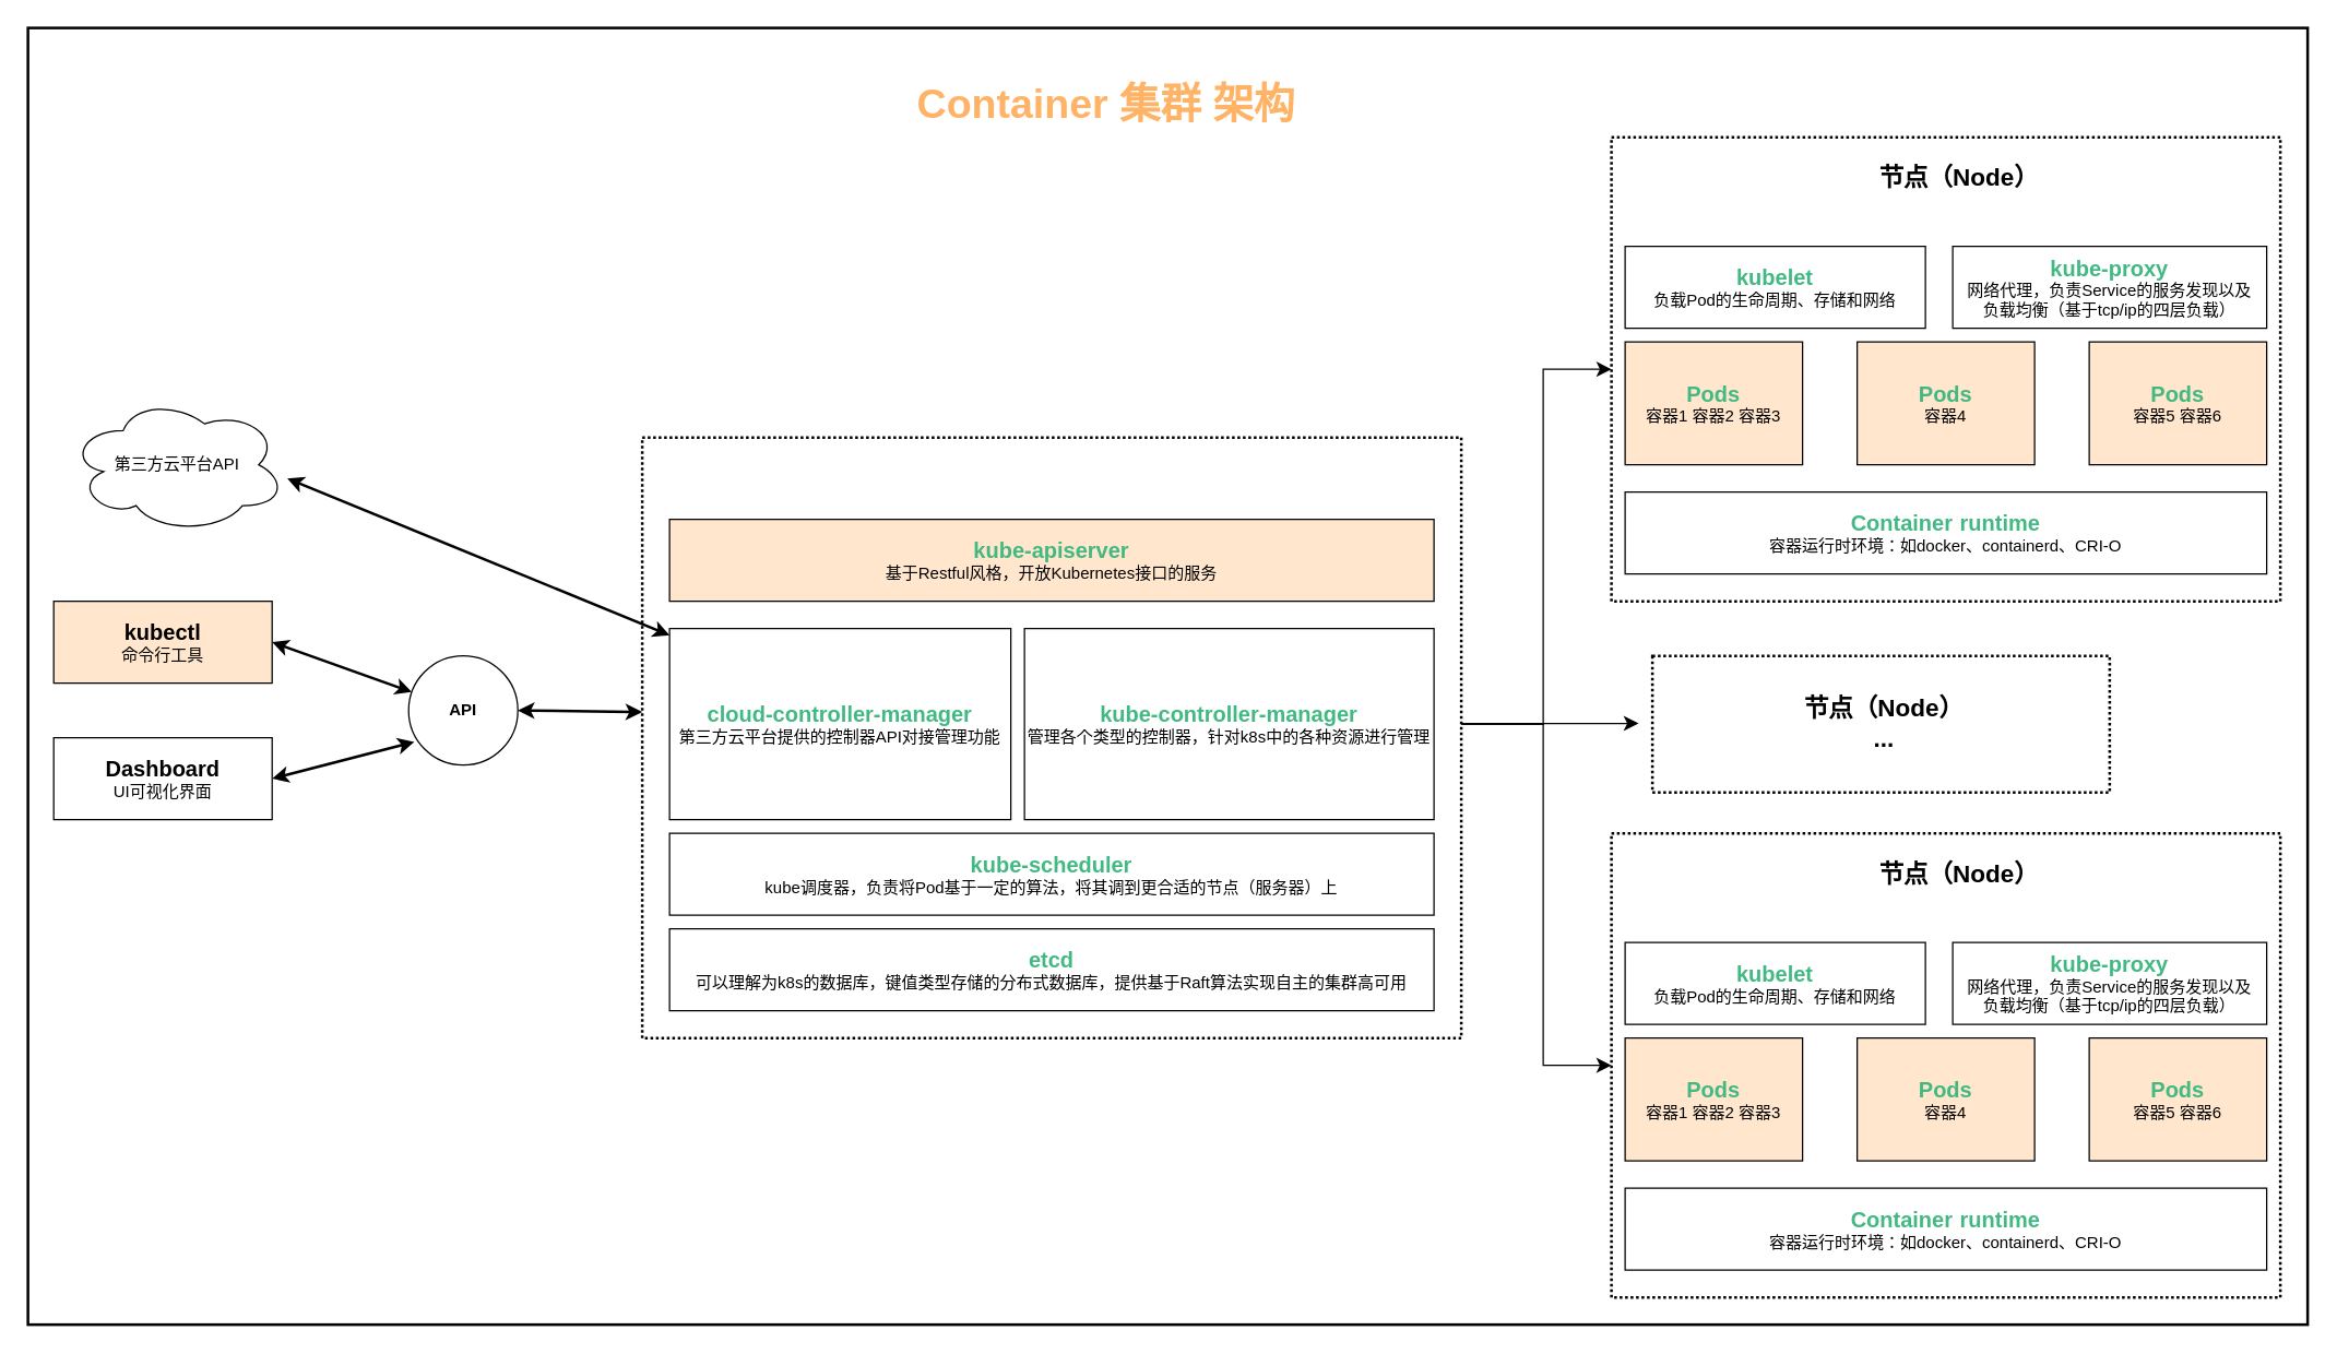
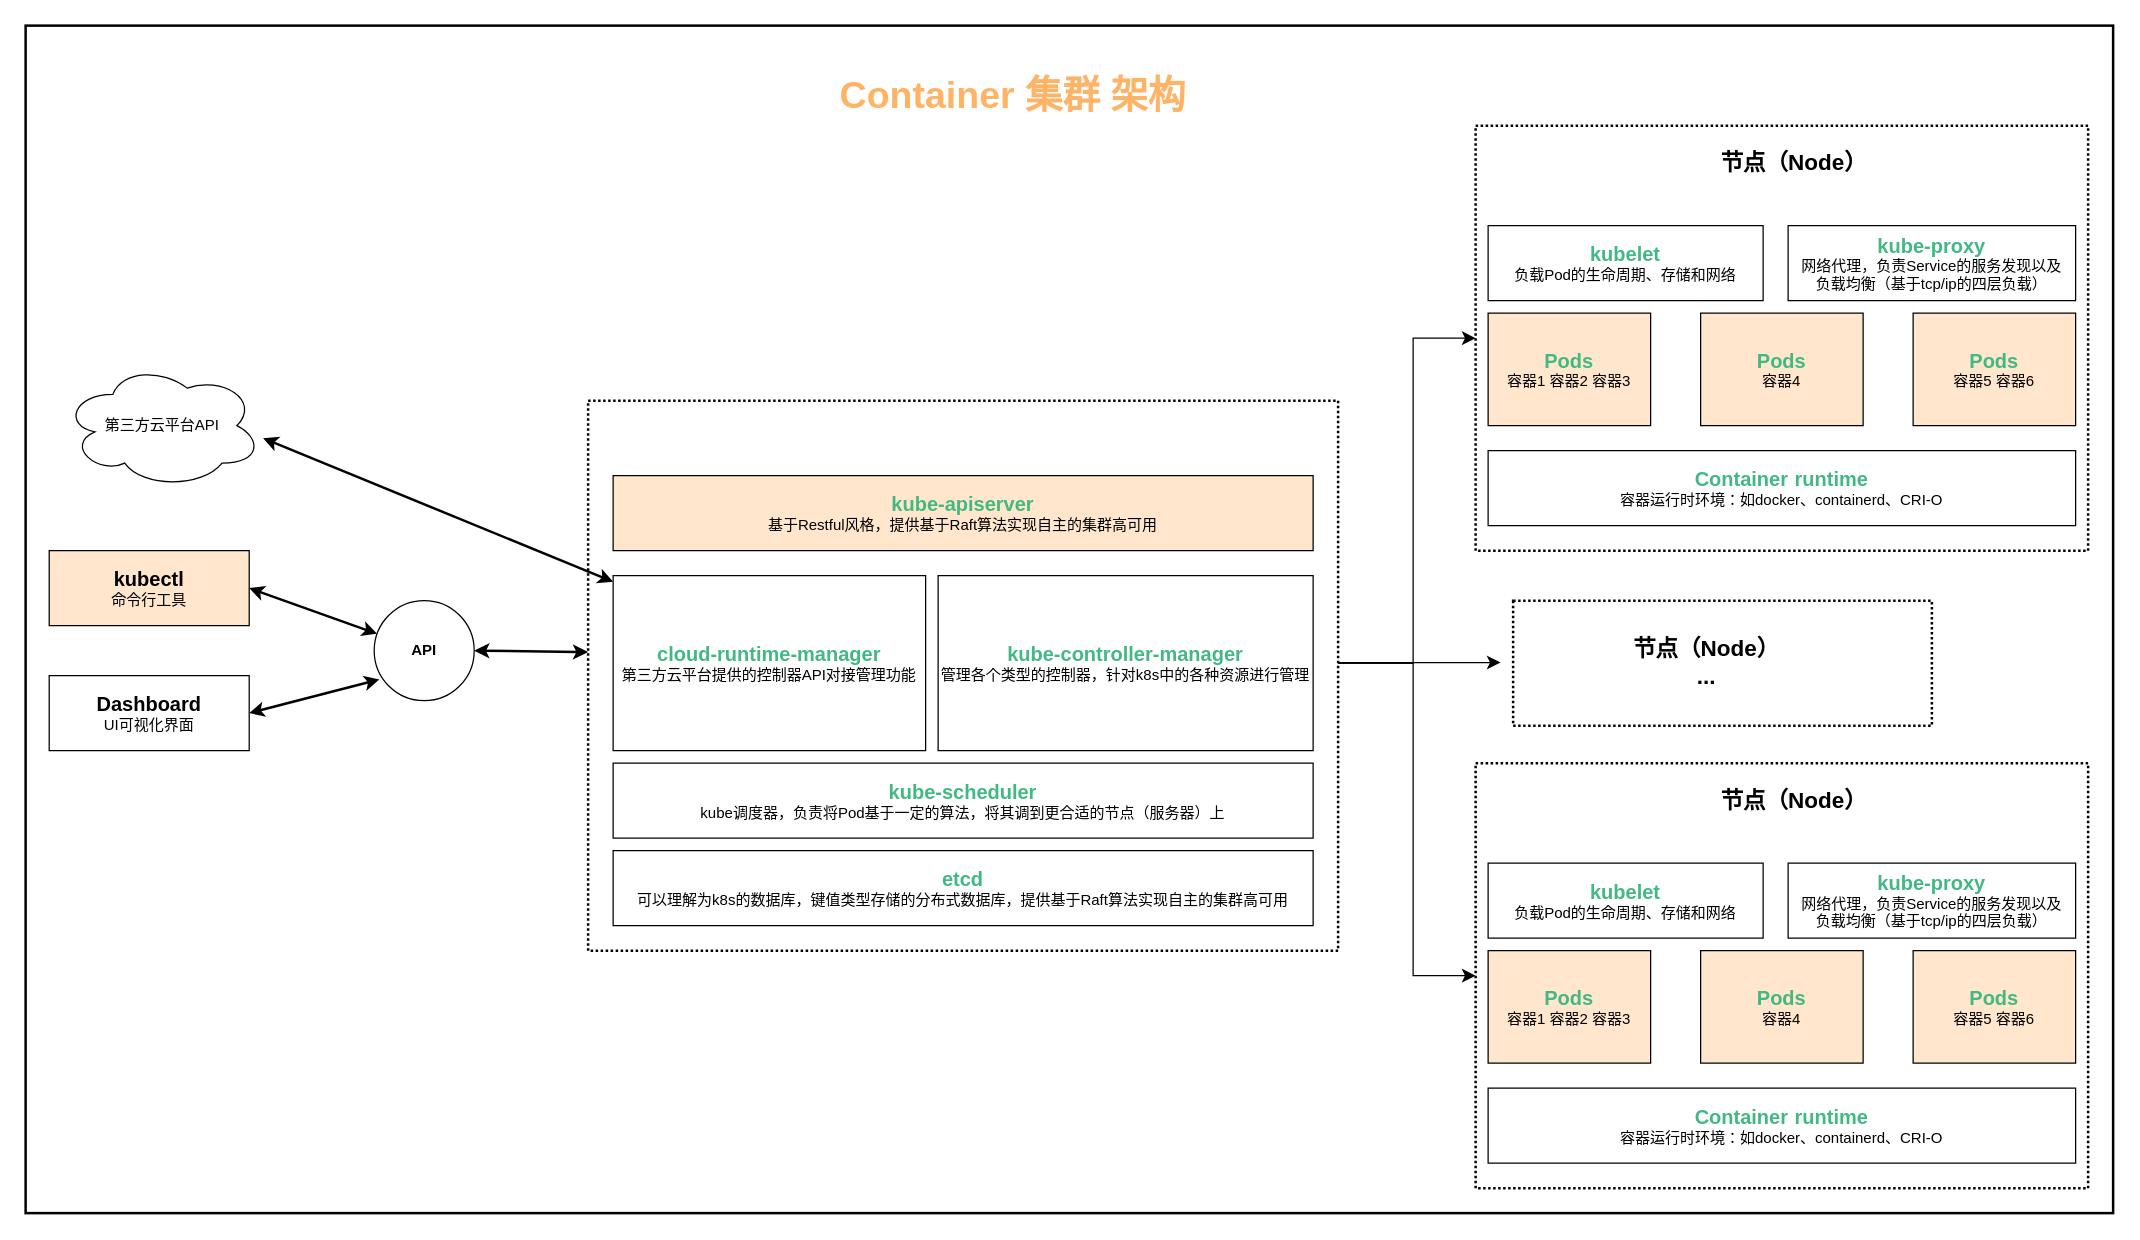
- <mxCell id="4" value="&lt;div&gt;&lt;a style=&quot;box-sizing: border-box; cursor: pointer; color: rgb(66, 185, 131); font-weight: 600; padding: 0px 2px; text-decoration: none; font-family: Ubuntu, &amp;quot;Source Sans Pro&amp;quot;, sans-serif; font-size: 16px; font-style: normal; font-variant-ligatures: normal; font-variant-caps: normal; letter-spacing: normal; text-align: left; text-indent: 0px; text-transform: none; white-space: pre-wrap; word-spacing: 0.8px; -webkit-text-stroke-width: 0px; background-color: rgb(255, 230, 204);&quot; class=&quot;&quot; href=&quot;https://kubernetes.io/zh-cn/docs/concepts/architecture/#kube-apiserver&quot;&gt;&lt;span style=&quot;box-sizing: border-box;&quot; class=&quot;md-plain&quot;&gt;kube-apiserver&lt;/span&gt;&lt;/a&gt;&lt;/div&gt;&lt;span style=&quot;background-color: rgb(255, 230, 204);&quot;&gt;基于Restful风格，开放Kubernetes接口的服务&lt;/span&gt;" style="rounded=0;whiteSpace=wrap;html=1;fillColor=#ffe6cc;strokeColor=#000000;" vertex="1" parent="1"><mxGeometry x="490" y="380" width="560" height="60" as="geometry" /></mxCell>
+ <mxCell id="4" value="&lt;div&gt;&lt;a style=&quot;box-sizing: border-box; cursor: pointer; color: rgb(66, 185, 131); font-weight: 600; padding: 0px 2px; text-decoration: none; font-family: Ubuntu, &amp;quot;Source Sans Pro&amp;quot;, sans-serif; font-size: 16px; font-style: normal; font-variant-ligatures: normal; font-variant-caps: normal; letter-spacing: normal; text-align: left; text-indent: 0px; text-transform: none; white-space: pre-wrap; word-spacing: 0.8px; -webkit-text-stroke-width: 0px; background-color: rgb(255, 230, 204);&quot; class=&quot;&quot; href=&quot;https://kubernetes.io/zh-cn/docs/concepts/architecture/#kube-apiserver&quot;&gt;&lt;span style=&quot;box-sizing: border-box;&quot; class=&quot;md-plain&quot;&gt;kube-apiserver&lt;/span&gt;&lt;/a&gt;&lt;/div&gt;&lt;span style=&quot;background-color: rgb(255, 230, 204);&quot;&gt;基于Restful风格，提供基于Raft算法实现自主的集群高可用&lt;/span&gt;" style="rounded=0;whiteSpace=wrap;html=1;fillColor=#ffe6cc;strokeColor=#000000;" vertex="1" parent="1"><mxGeometry x="490" y="380" width="560" height="60" as="geometry" /></mxCell>
- <mxCell id="7" value="&lt;div&gt;&lt;a style=&quot;box-sizing: border-box; cursor: pointer; color: rgb(66, 185, 131); font-weight: 600; padding: 0px 2px; text-decoration: none; -webkit-user-drag: none; font-family: Ubuntu, &amp;quot;Source Sans Pro&amp;quot;, sans-serif; font-size: 16px; font-style: normal; font-variant-ligatures: normal; font-variant-caps: normal; letter-spacing: normal; orphans: 4; text-align: left; text-indent: 0px; text-transform: none; white-space: pre-wrap; widows: 2; word-spacing: 0.8px; -webkit-text-stroke-width: 0px; background-color: rgb(255, 255, 255);&quot; href=&quot;https://kubernetes.io/zh-cn/docs/concepts/architecture/#cloud-controller-manager&quot;&gt;&lt;span style=&quot;box-sizing: border-box;&quot; class=&quot;md-plain&quot;&gt;cloud-controller-manager&lt;/span&gt;&lt;/a&gt;&lt;/div&gt;&lt;div&gt;第三方云平台提供的控制器API对接管理功能&lt;br&gt;&lt;/div&gt;" style="rounded=0;whiteSpace=wrap;html=1;labelPosition=center;verticalLabelPosition=middle;align=center;verticalAlign=middle;horizontal=1;" vertex="1" parent="1"><mxGeometry x="490" y="460" width="250" height="140" as="geometry" /></mxCell>
+ <mxCell id="7" value="&lt;div&gt;&lt;a style=&quot;box-sizing: border-box; cursor: pointer; color: rgb(66, 185, 131); font-weight: 600; padding: 0px 2px; text-decoration: none; -webkit-user-drag: none; font-family: Ubuntu, &amp;quot;Source Sans Pro&amp;quot;, sans-serif; font-size: 16px; font-style: normal; font-variant-ligatures: normal; font-variant-caps: normal; letter-spacing: normal; orphans: 4; text-align: left; text-indent: 0px; text-transform: none; white-space: pre-wrap; widows: 2; word-spacing: 0.8px; -webkit-text-stroke-width: 0px; background-color: rgb(255, 255, 255);&quot; href=&quot;https://kubernetes.io/zh-cn/docs/concepts/architecture/#cloud-controller-manager&quot;&gt;&lt;span style=&quot;box-sizing: border-box;&quot; class=&quot;md-plain&quot;&gt;cloud-runtime-manager&lt;/span&gt;&lt;/a&gt;&lt;/div&gt;&lt;div&gt;第三方云平台提供的控制器API对接管理功能&lt;br&gt;&lt;/div&gt;" style="rounded=0;whiteSpace=wrap;html=1;labelPosition=center;verticalLabelPosition=middle;align=center;verticalAlign=middle;horizontal=1;" vertex="1" parent="1"><mxGeometry x="490" y="460" width="250" height="140" as="geometry" /></mxCell>
- <mxCell id="36" value="&lt;div&gt;节点（Node）&lt;/div&gt;..." style="rounded=0;whiteSpace=wrap;html=1;fillColor=none;strokeWidth=1;strokeColor=none;fontStyle=1;fontSize=18;" vertex="1" parent="1"><mxGeometry x="1250" y="500" width="260" height="60" as="geometry" /></mxCell>
+ <mxCell id="36" value="&lt;div&gt;节点（Node）&lt;/div&gt;..." style="rounded=0;whiteSpace=wrap;html=1;fillColor=none;strokeWidth=1;strokeColor=none;fontStyle=1;fontSize=18;" vertex="1" parent="1"><mxGeometry x="1235" y="500" width="260" height="60" as="geometry" /></mxCell>
